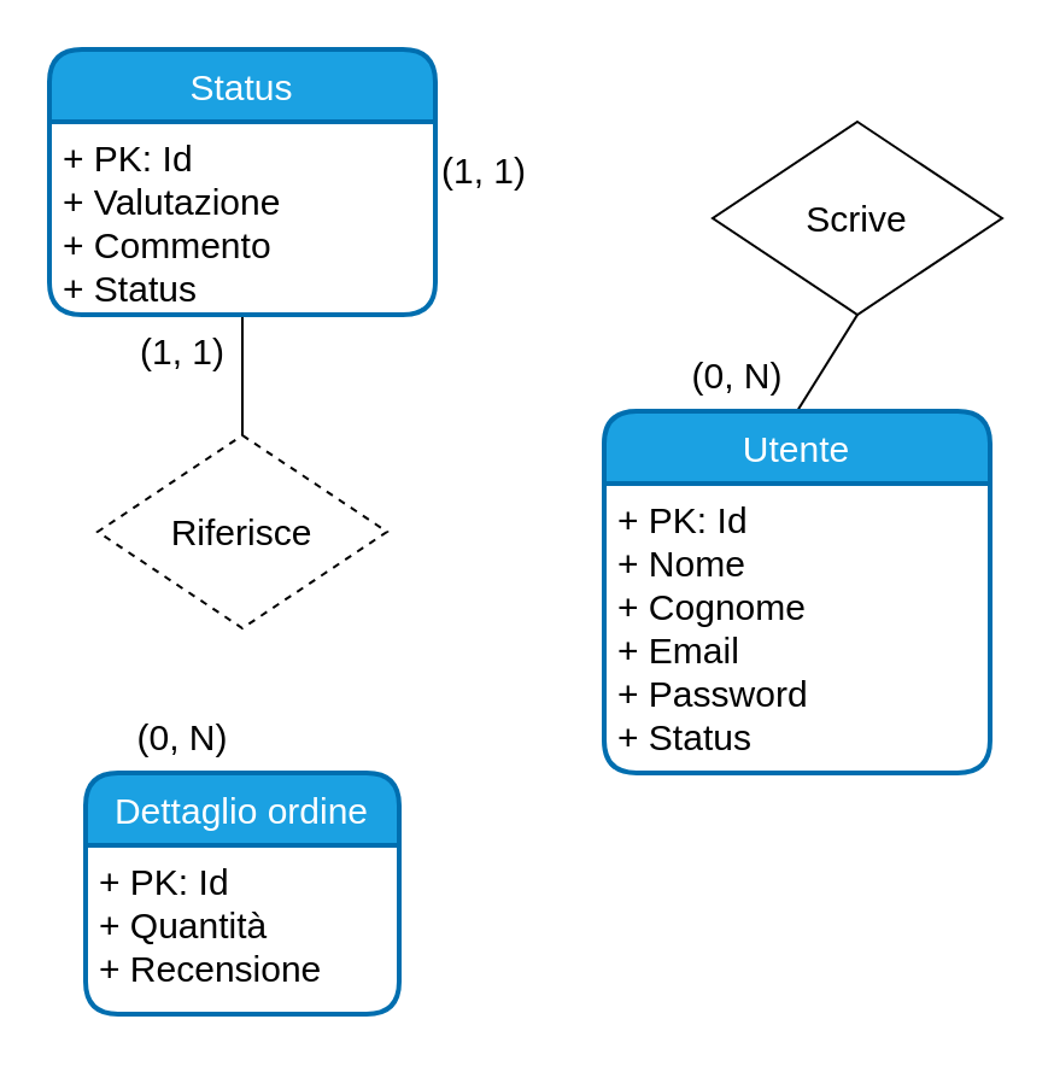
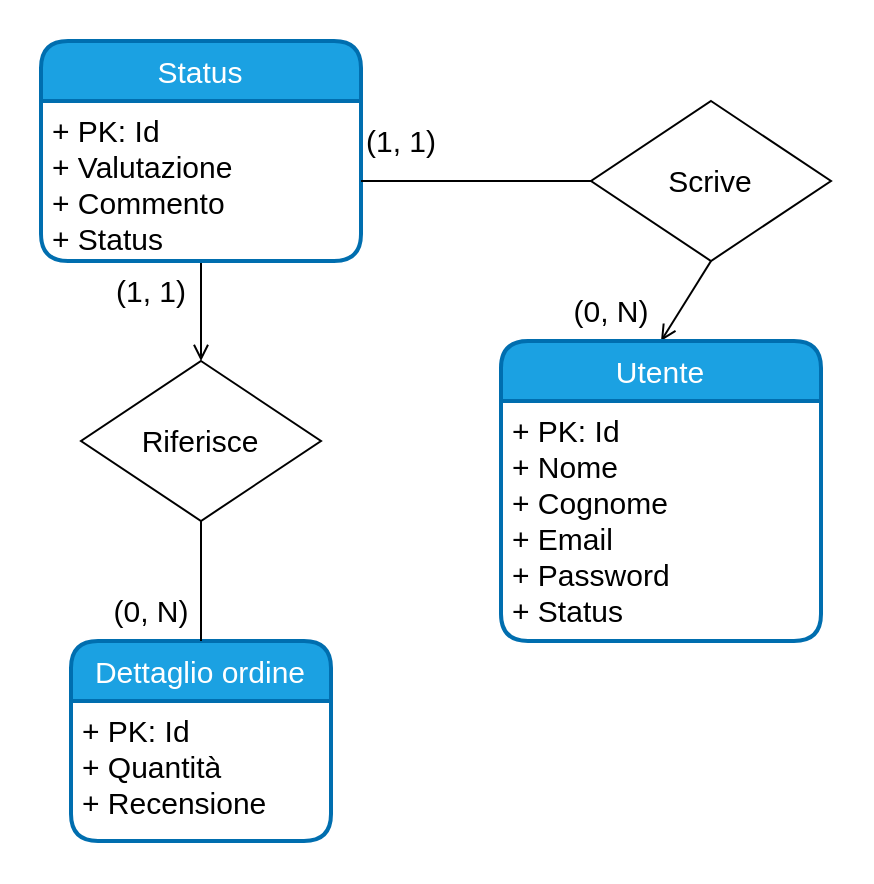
+ <mxCell id="12" style="edgeStyle=none;html=1;exitX=1;exitY=0.5;exitDx=0;exitDy=0;entryX=0;entryY=0.5;entryDx=0;entryDy=0;endArrow=none;endFill=0;fontSize=15;" edge="1" parent="1" source="6" target="14"><mxGeometry relative="1" as="geometry"><mxPoint x="340" y="85" as="targetPoint" /></mxGeometry></mxCell>
- <mxCell id="13" style="edgeStyle=none;html=1;exitX=0.5;exitY=1;exitDx=0;exitDy=0;endArrow=none;endFill=0;entryX=0.5;entryY=0;entryDx=0;entryDy=0;fontSize=15;" edge="1" parent="1" source="14" target="15"><mxGeometry relative="1" as="geometry"><mxPoint x="330" y="210" as="targetPoint" /></mxGeometry></mxCell>
+ <mxCell id="13" style="edgeStyle=none;html=1;exitX=0.5;exitY=1;exitDx=0;exitDy=0;endArrow=open;endFill=0;entryX=0.5;entryY=0;entryDx=0;entryDy=0;fontSize=15;" edge="1" parent="1" source="14" target="15"><mxGeometry relative="1" as="geometry"><mxPoint x="330" y="210" as="targetPoint" /></mxGeometry></mxCell>
- <mxCell id="4" style="edgeStyle=none;html=1;endArrow=none;endFill=0;entryX=0.5;entryY=0;entryDx=0;entryDy=0;fontSize=15;exitX=0.5;exitY=1;exitDx=0;exitDy=0;" edge="1" parent="1" target="8" source="6"><mxGeometry relative="1" as="geometry"><mxPoint x="-40" y="480" as="targetPoint" /><Array as="points" /><mxPoint x="20" y="5" as="sourcePoint" /></mxGeometry></mxCell>
+ <mxCell id="4" style="edgeStyle=none;html=1;endArrow=open;endFill=0;entryX=0.5;entryY=0;entryDx=0;entryDy=0;fontSize=15;exitX=0.5;exitY=1;exitDx=0;exitDy=0;" edge="1" parent="1" target="8" source="6"><mxGeometry relative="1" as="geometry"><mxPoint x="-40" y="480" as="targetPoint" /><Array as="points" /><mxPoint x="20" y="5" as="sourcePoint" /></mxGeometry></mxCell>
- <mxCell id="8" value="Riferisce" style="rhombus;whiteSpace=wrap;html=1;fontSize=15;dashed=1;" vertex="1" parent="1"><mxGeometry x="40" y="180" width="120" height="80" as="geometry" /></mxCell>
+ <mxCell id="8" value="Riferisce" style="rhombus;whiteSpace=wrap;html=1;fontSize=15;" vertex="1" parent="1"><mxGeometry x="40" y="180" width="120" height="80" as="geometry" /></mxCell>
+ <mxCell id="7" style="edgeStyle=none;html=1;entryX=0.5;entryY=0;entryDx=0;entryDy=0;endArrow=none;endFill=0;fontSize=15;" edge="1" parent="1" source="8" target="2"><mxGeometry relative="1" as="geometry" /></mxCell>
